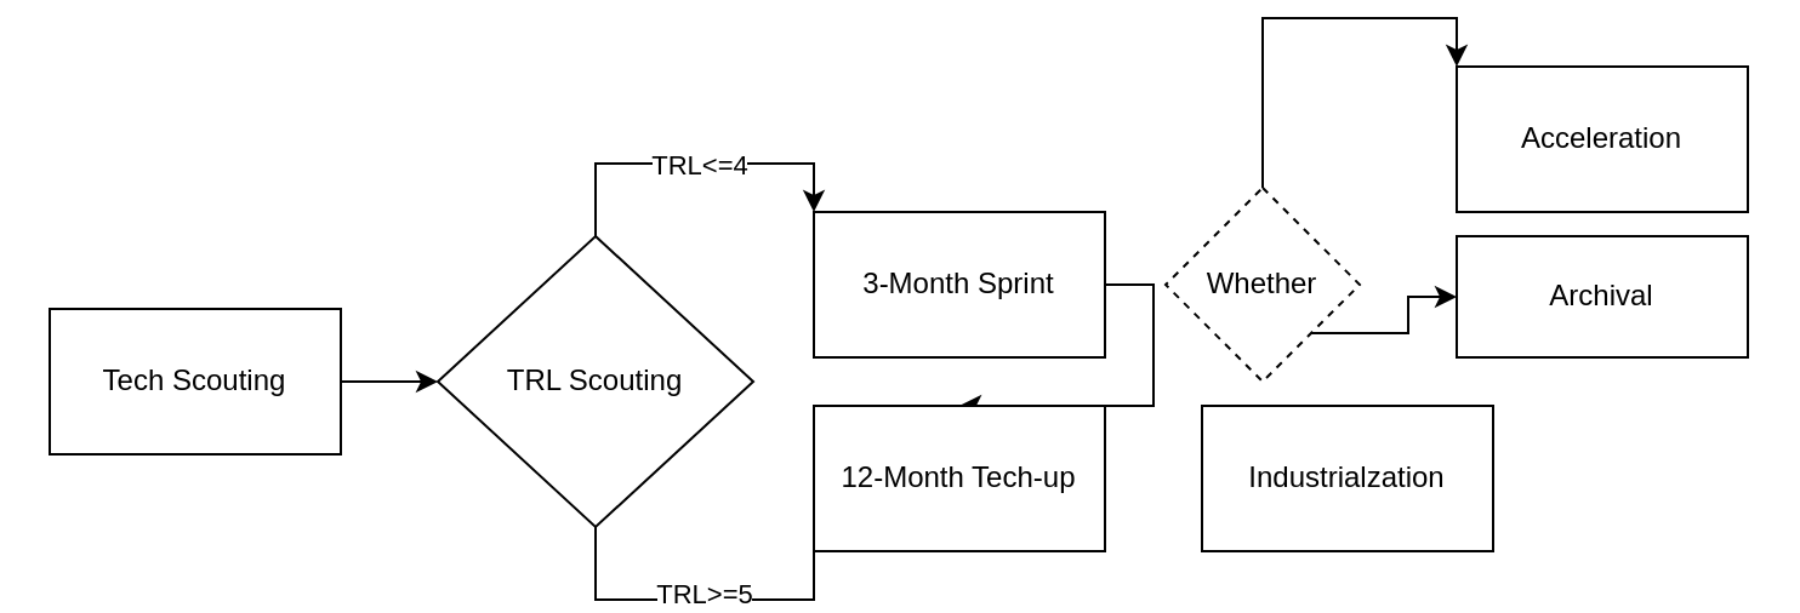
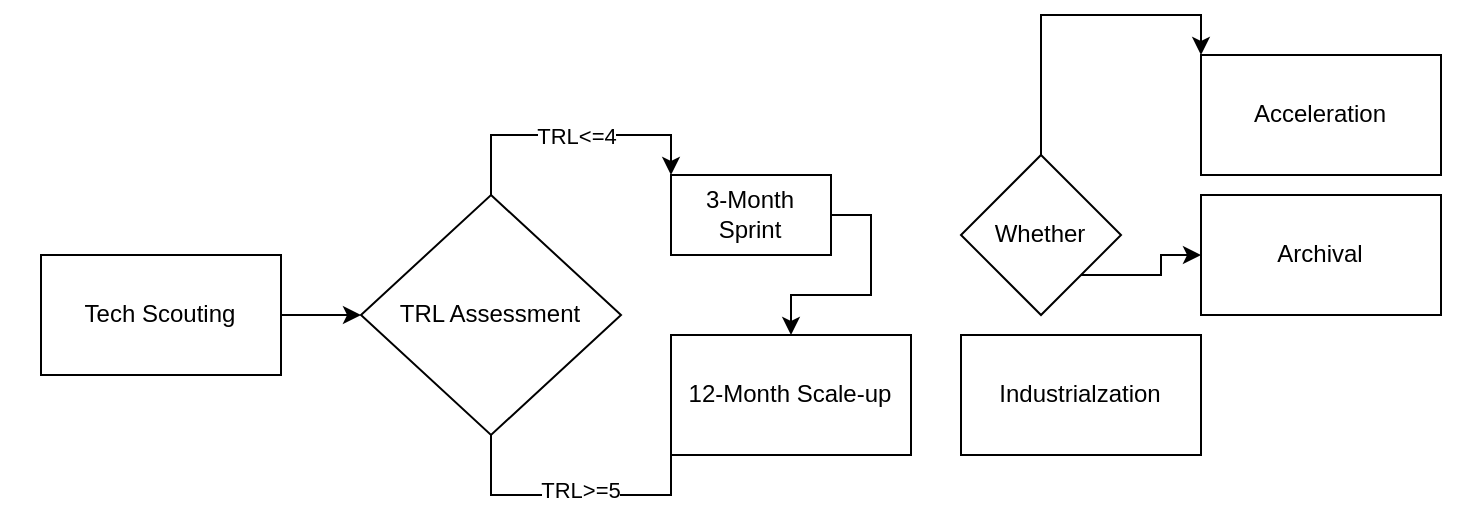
- <mxCell id="10" value="3-Month Sprint" style="rounded=0;whiteSpace=wrap;html=1;" vertex="1" parent="1"><mxGeometry x="335" y="80" width="120" height="60" as="geometry" /></mxCell>
+ <mxCell id="10" value="3-Month Sprint" style="rounded=0;whiteSpace=wrap;html=1;" vertex="1" parent="1"><mxGeometry x="335" y="80" width="80" height="40" as="geometry" /></mxCell>
- <mxCell id="14" value="Whether" style="rhombus;whiteSpace=wrap;html=1;dashed=1;" vertex="1" parent="1"><mxGeometry x="480" y="70" width="80" height="80" as="geometry" /></mxCell>
+ <mxCell id="14" value="Whether" style="rhombus;whiteSpace=wrap;html=1;" vertex="1" parent="1"><mxGeometry x="480" y="70" width="80" height="80" as="geometry" /></mxCell>
- <mxCell id="17" value="Archival" style="rounded=0;whiteSpace=wrap;html=1;" vertex="1" parent="1"><mxGeometry x="600" y="90" width="120" height="50" as="geometry" /></mxCell>
+ <mxCell id="17" value="Archival" style="rounded=0;whiteSpace=wrap;html=1;" vertex="1" parent="1"><mxGeometry x="600" y="90" width="120" height="60" as="geometry" /></mxCell>
- <mxCell id="8" value="TRL Scouting" style="rhombus;whiteSpace=wrap;html=1;" vertex="1" parent="1"><mxGeometry x="180" y="90" width="130" height="120" as="geometry" /></mxCell>
+ <mxCell id="8" value="TRL Assessment" style="rhombus;whiteSpace=wrap;html=1;" vertex="1" parent="1"><mxGeometry x="180" y="90" width="130" height="120" as="geometry" /></mxCell>
- <mxCell id="11" value="12-Month Tech-up" style="rounded=0;whiteSpace=wrap;html=1;" vertex="1" parent="1"><mxGeometry x="335" y="160" width="120" height="60" as="geometry" /></mxCell>
+ <mxCell id="11" value="12-Month Scale-up" style="rounded=0;whiteSpace=wrap;html=1;" vertex="1" parent="1"><mxGeometry x="335" y="160" width="120" height="60" as="geometry" /></mxCell>
- <mxCell id="15" value="Industrialzation" style="rounded=0;whiteSpace=wrap;html=1;" vertex="1" parent="1"><mxGeometry x="495" y="160" width="120" height="60" as="geometry" /></mxCell>
+ <mxCell id="15" value="Industrialzation" style="rounded=0;whiteSpace=wrap;html=1;" vertex="1" parent="1"><mxGeometry x="480" y="160" width="120" height="60" as="geometry" /></mxCell>
